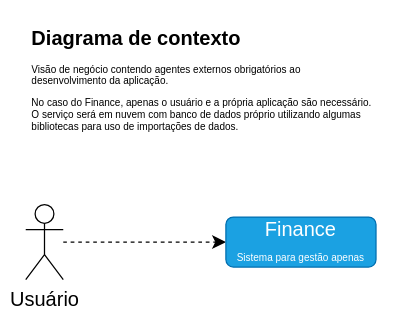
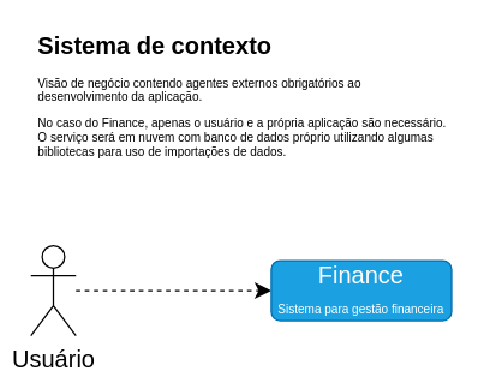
- <mxCell id="5" value="&lt;h1&gt;Diagrama de contexto&lt;/h1&gt;&lt;p&gt;Visão de negócio contendo agentes externos obrigatórios ao desenvolvimento da aplicação.&lt;/p&gt;&lt;p&gt;No caso do Finance, apenas o usuário e a própria aplicação são necessário. O serviço será em nuvem com banco de dados próprio utilizando algumas bibliotecas para uso de importações de dados.&lt;/p&gt;" style="text;html=1;strokeColor=none;fillColor=none;spacing=5;spacingTop=-20;whiteSpace=wrap;overflow=hidden;rounded=1;fontSize=8;" parent="1" vertex="1"><mxGeometry x="20" y="20" width="280" height="120" as="geometry" /></mxCell>
+ <mxCell id="5" value="&lt;h1&gt;Sistema de contexto&lt;/h1&gt;&lt;p&gt;Visão de negócio contendo agentes externos obrigatórios ao desenvolvimento da aplicação.&lt;/p&gt;&lt;p&gt;No caso do Finance, apenas o usuário e a própria aplicação são necessário. O serviço será em nuvem com banco de dados próprio utilizando algumas bibliotecas para uso de importações de dados.&lt;/p&gt;" style="text;html=1;strokeColor=none;fillColor=none;spacing=5;spacingTop=-20;whiteSpace=wrap;overflow=hidden;rounded=1;fontSize=8;" parent="1" vertex="1"><mxGeometry x="20" y="20" width="280" height="120" as="geometry" /></mxCell>
- <mxCell id="4" value="Finance&lt;br&gt;&lt;font style=&quot;font-size: 8px;&quot;&gt;Sistema para gestão apenas&lt;/font&gt;" style="rounded=1;whiteSpace=wrap;html=1;fontSize=16;fillColor=#1ba1e2;strokeColor=#006EAF;fontColor=#ffffff;" parent="1" vertex="1"><mxGeometry x="180" y="173" width="120" height="40" as="geometry" /></mxCell>
+ <mxCell id="4" value="Finance&lt;br&gt;&lt;font style=&quot;font-size: 8px;&quot;&gt;Sistema para gestão financeira&lt;/font&gt;" style="rounded=1;whiteSpace=wrap;html=1;fontSize=16;fillColor=#1ba1e2;strokeColor=#006EAF;fontColor=#ffffff;" parent="1" vertex="1"><mxGeometry x="180" y="173" width="120" height="40" as="geometry" /></mxCell>
